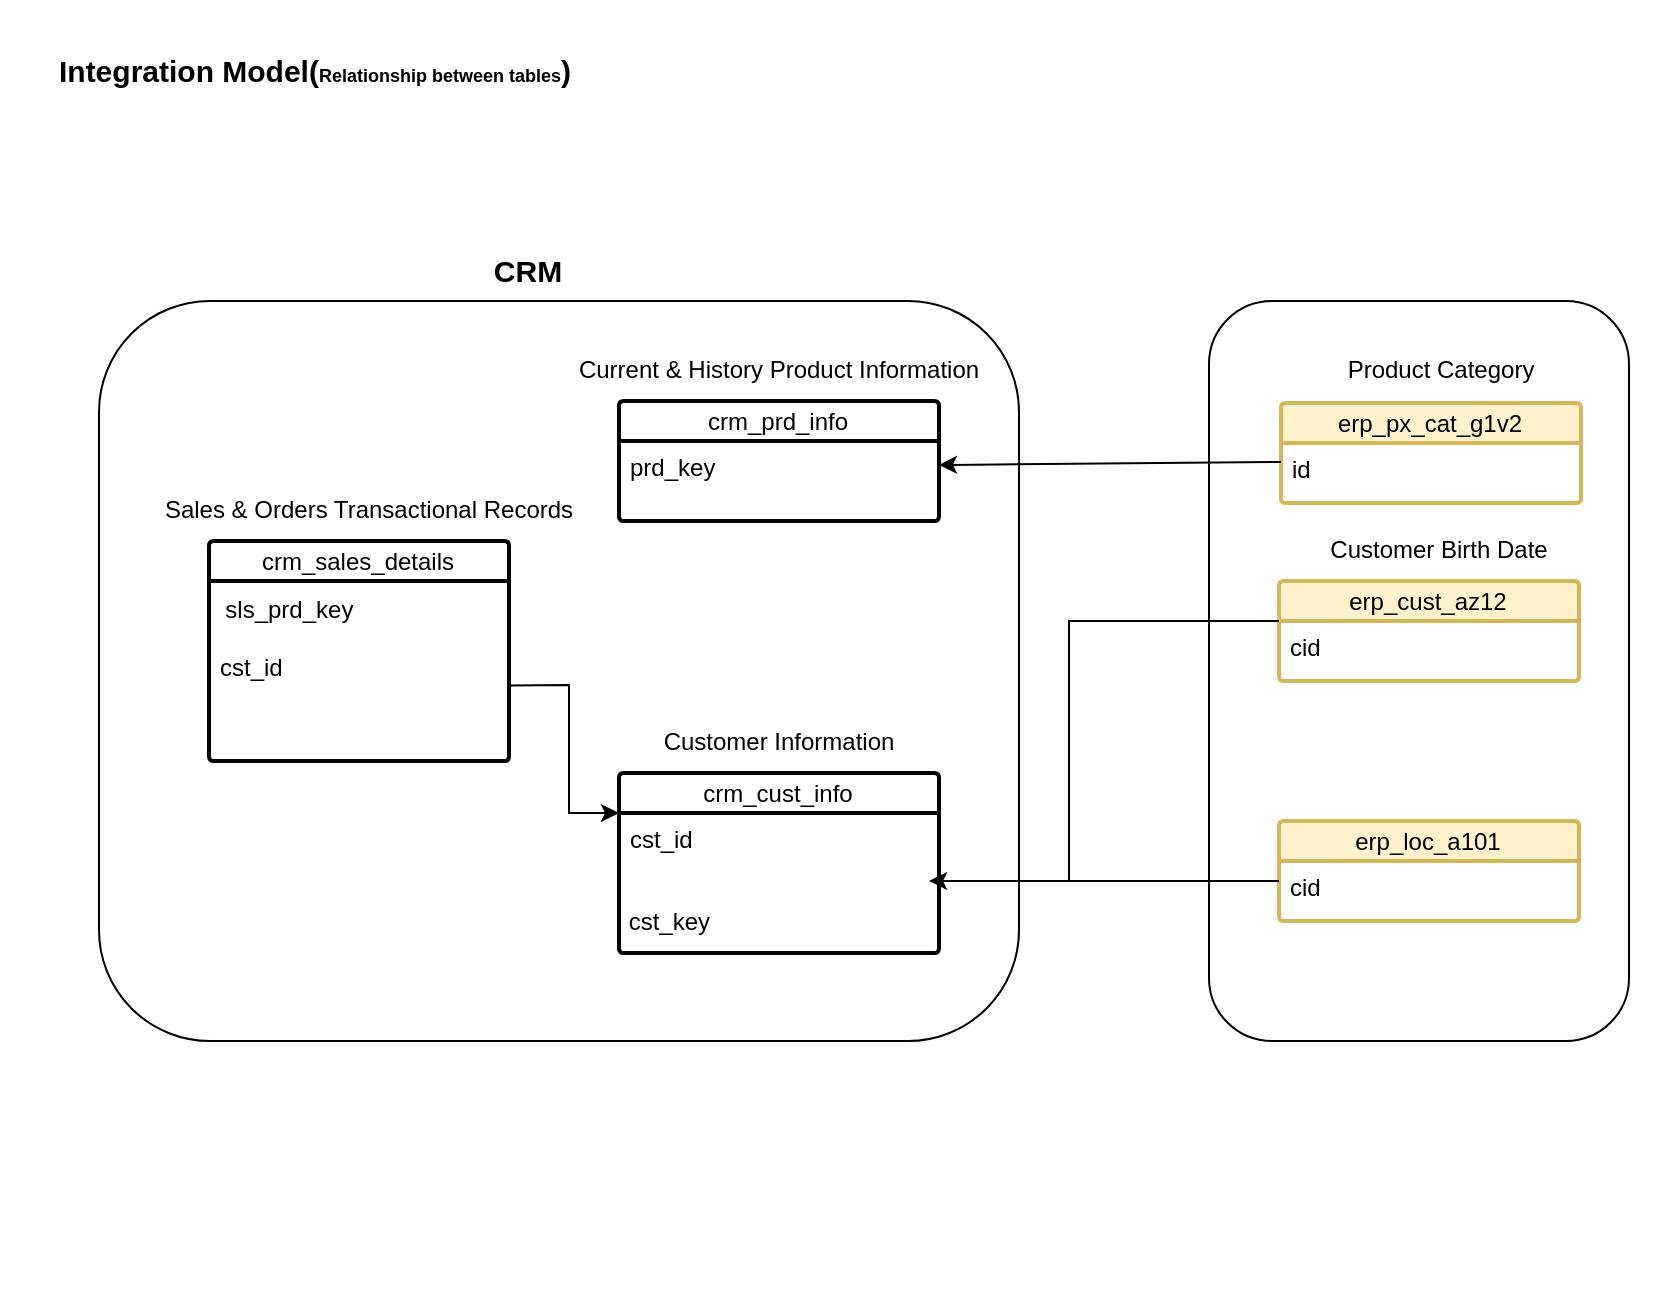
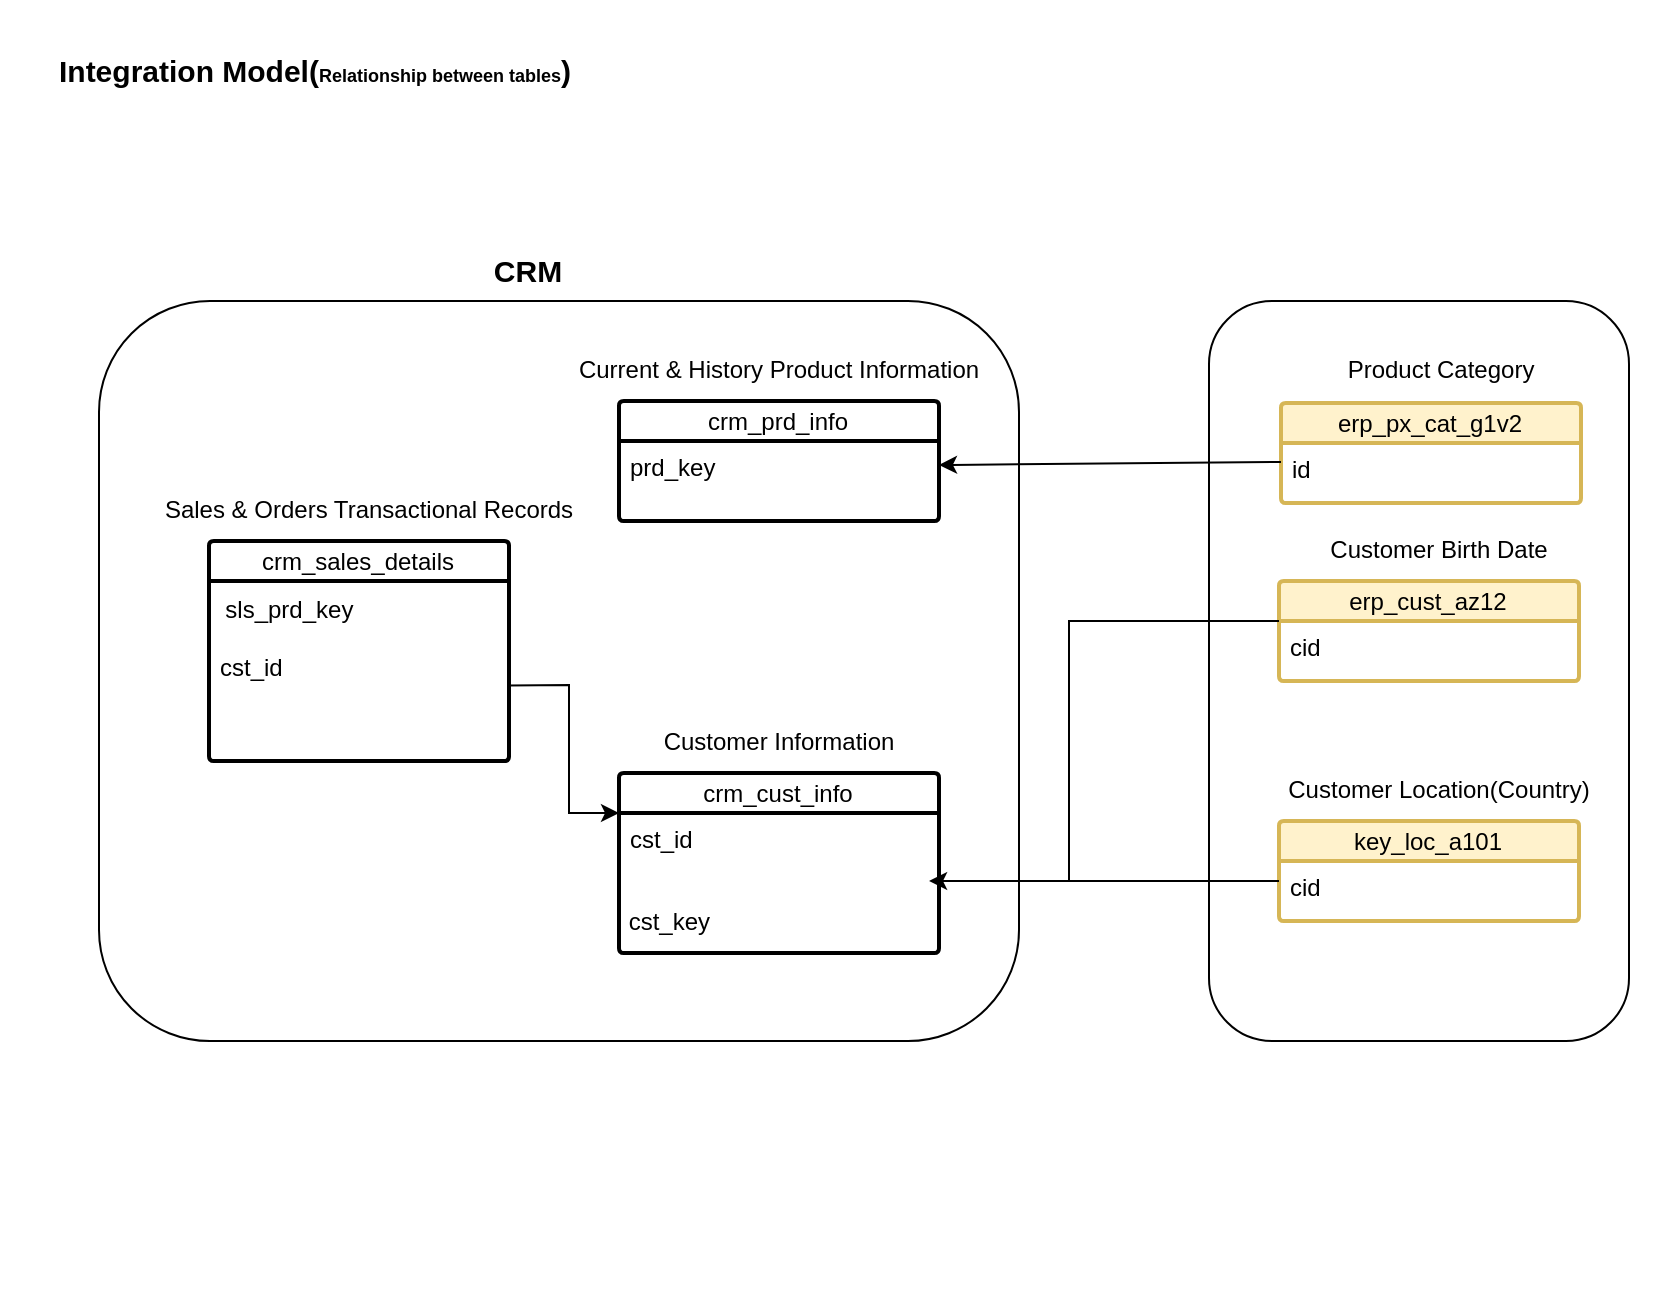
+ <mxCell id="24" value="Customer Location(Country)" style="text;html=1;align=center;verticalAlign=middle;resizable=0;points=[];autosize=1;strokeColor=none;fillColor=none;" vertex="1" parent="1"><mxGeometry x="634" y="380" width="170" height="30" as="geometry" /></mxCell>
- <mxCell id="22" value="&lt;span style=&quot;font-size: 12px;&quot;&gt;erp_loc_a101&lt;/span&gt;" style="swimlane;childLayout=stackLayout;horizontal=1;startSize=20;horizontalStack=0;rounded=1;fontSize=14;fontStyle=0;strokeWidth=2;resizeParent=0;resizeLast=1;shadow=0;dashed=0;align=center;arcSize=4;whiteSpace=wrap;html=1;fillColor=#fff2cc;strokeColor=#d6b656;" vertex="1" parent="1"><mxGeometry x="639" y="410" width="150" height="50" as="geometry"><mxRectangle x="120" y="270" width="140" height="30" as="alternateBounds" /></mxGeometry></mxCell>
+ <mxCell id="22" value="&lt;span style=&quot;font-size: 12px;&quot;&gt;key_loc_a101&lt;/span&gt;" style="swimlane;childLayout=stackLayout;horizontal=1;startSize=20;horizontalStack=0;rounded=1;fontSize=14;fontStyle=0;strokeWidth=2;resizeParent=0;resizeLast=1;shadow=0;dashed=0;align=center;arcSize=4;whiteSpace=wrap;html=1;fillColor=#fff2cc;strokeColor=#d6b656;" vertex="1" parent="1"><mxGeometry x="639" y="410" width="150" height="50" as="geometry"><mxRectangle x="120" y="270" width="140" height="30" as="alternateBounds" /></mxGeometry></mxCell>
